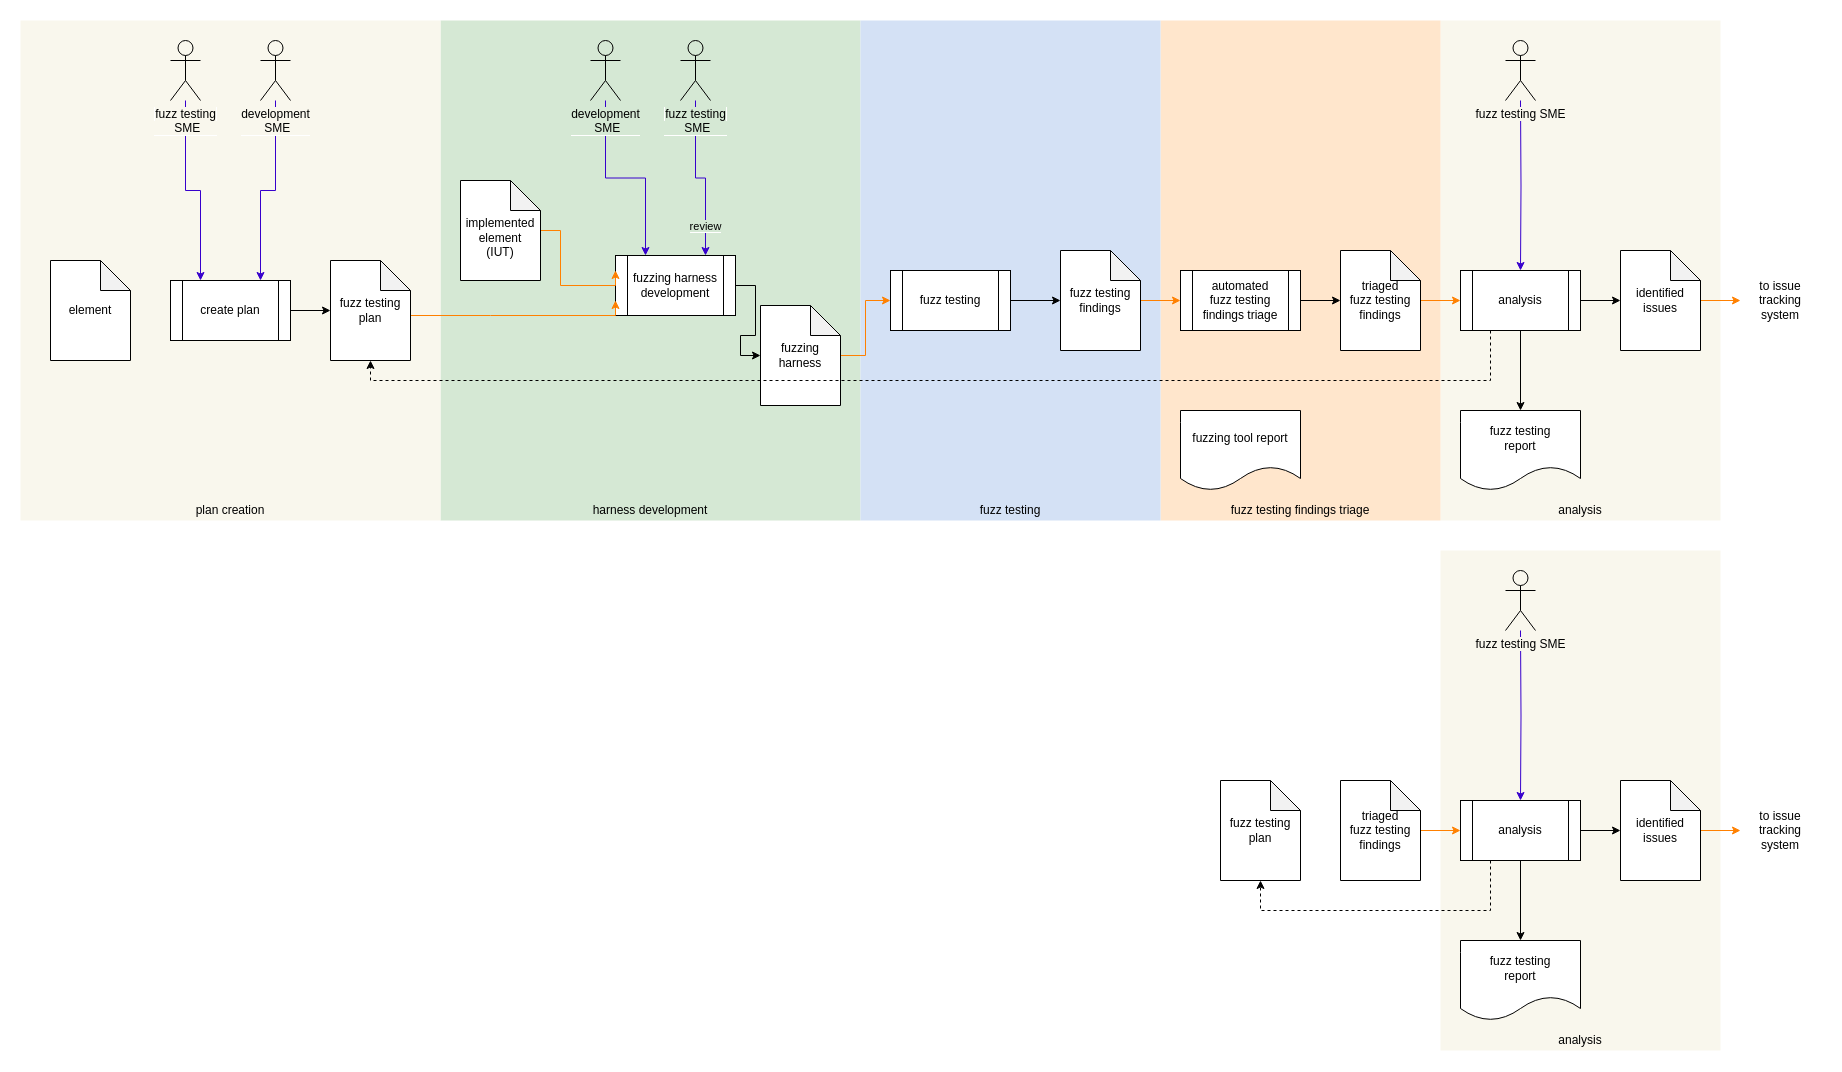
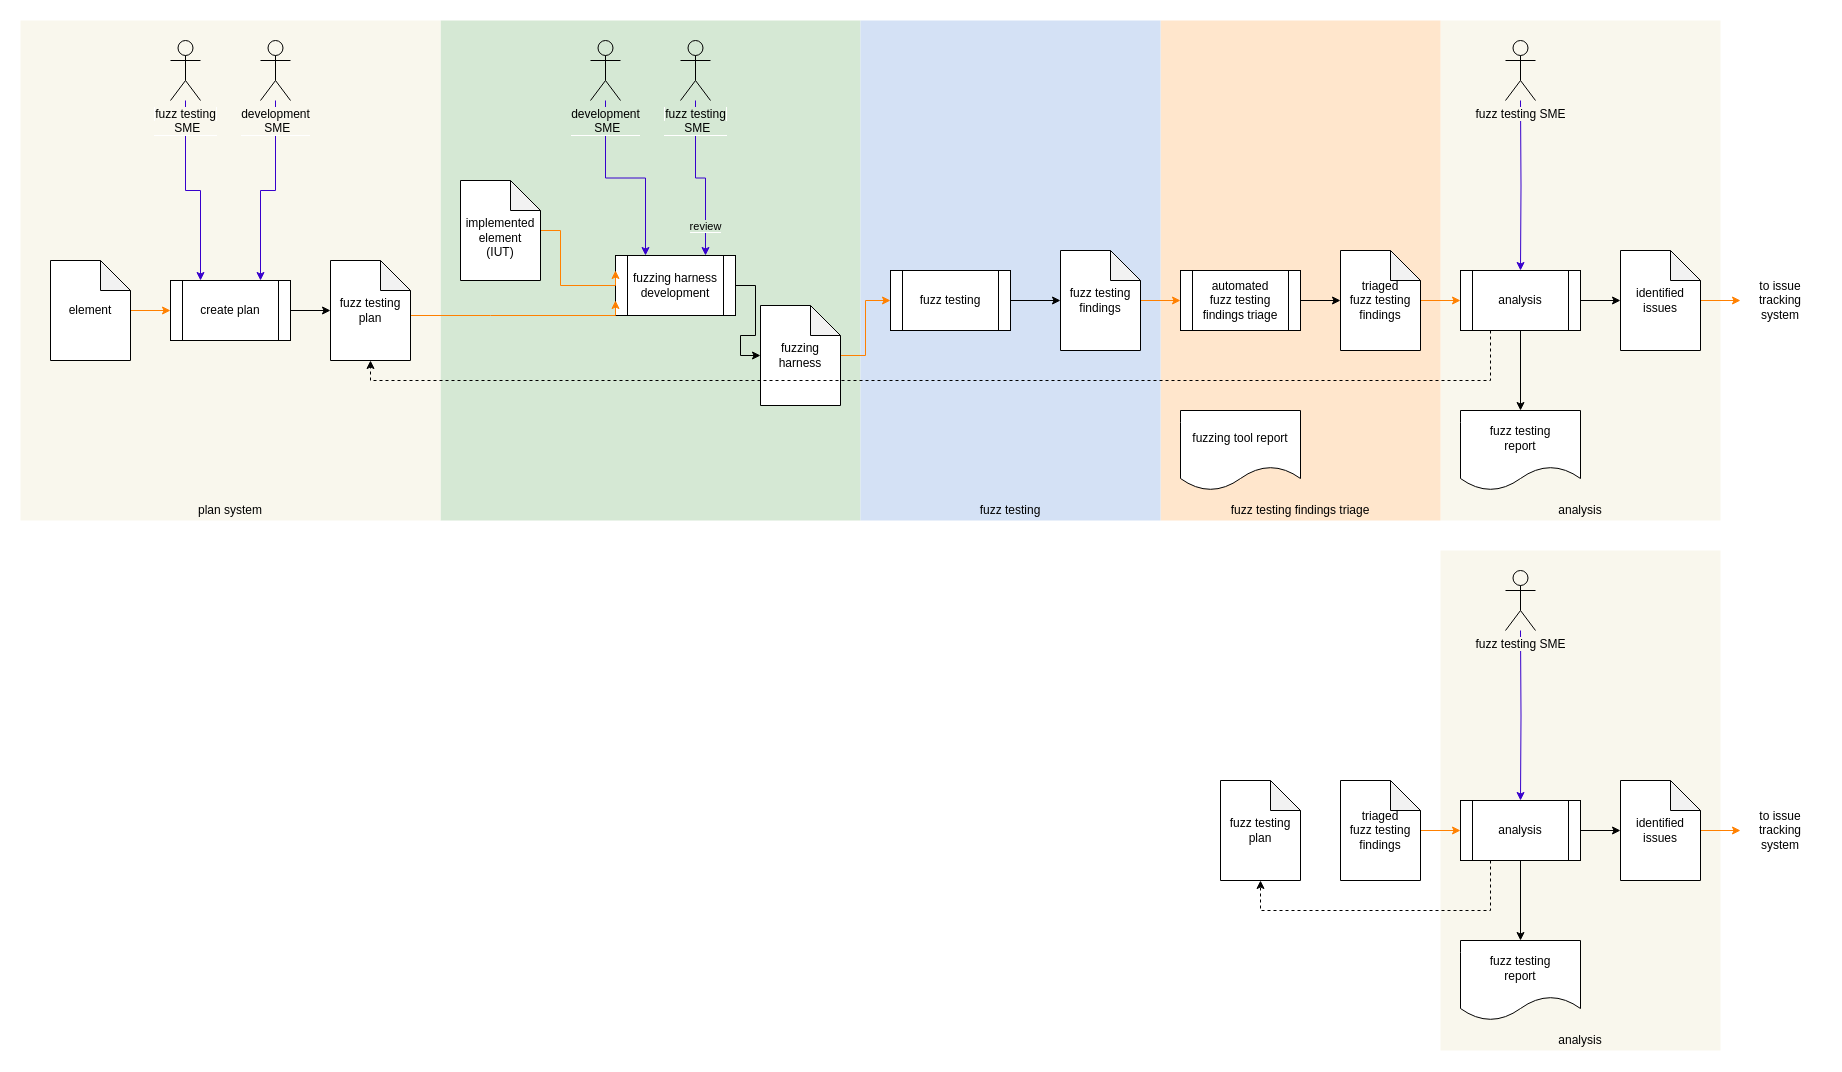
+ <mxCell id="64" style="edgeStyle=orthogonalEdgeStyle;rounded=0;orthogonalLoop=1;jettySize=auto;html=1;entryX=0;entryY=0.5;entryDx=0;entryDy=0;strokeColor=#FF8000;" edge="1" parent="1" source="65" target="35"><mxGeometry relative="1" as="geometry" /></mxCell>
- <mxCell id="41" value="plan creation" style="text;html=1;strokeColor=none;fillColor=none;align=center;verticalAlign=middle;whiteSpace=wrap;rounded=0;" parent="1" vertex="1"><mxGeometry x="20" y="500" width="420" height="20" as="geometry" /></mxCell>
+ <mxCell id="41" value="plan system" style="text;html=1;strokeColor=none;fillColor=none;align=center;verticalAlign=middle;whiteSpace=wrap;rounded=0;" parent="1" vertex="1"><mxGeometry x="20" y="500" width="420" height="20" as="geometry" /></mxCell>
- <mxCell id="39" value="harness development" style="text;html=1;strokeColor=none;fillColor=none;align=center;verticalAlign=middle;whiteSpace=wrap;rounded=0;" parent="1" vertex="1"><mxGeometry x="440" y="500" width="420" height="20" as="geometry" /></mxCell>
